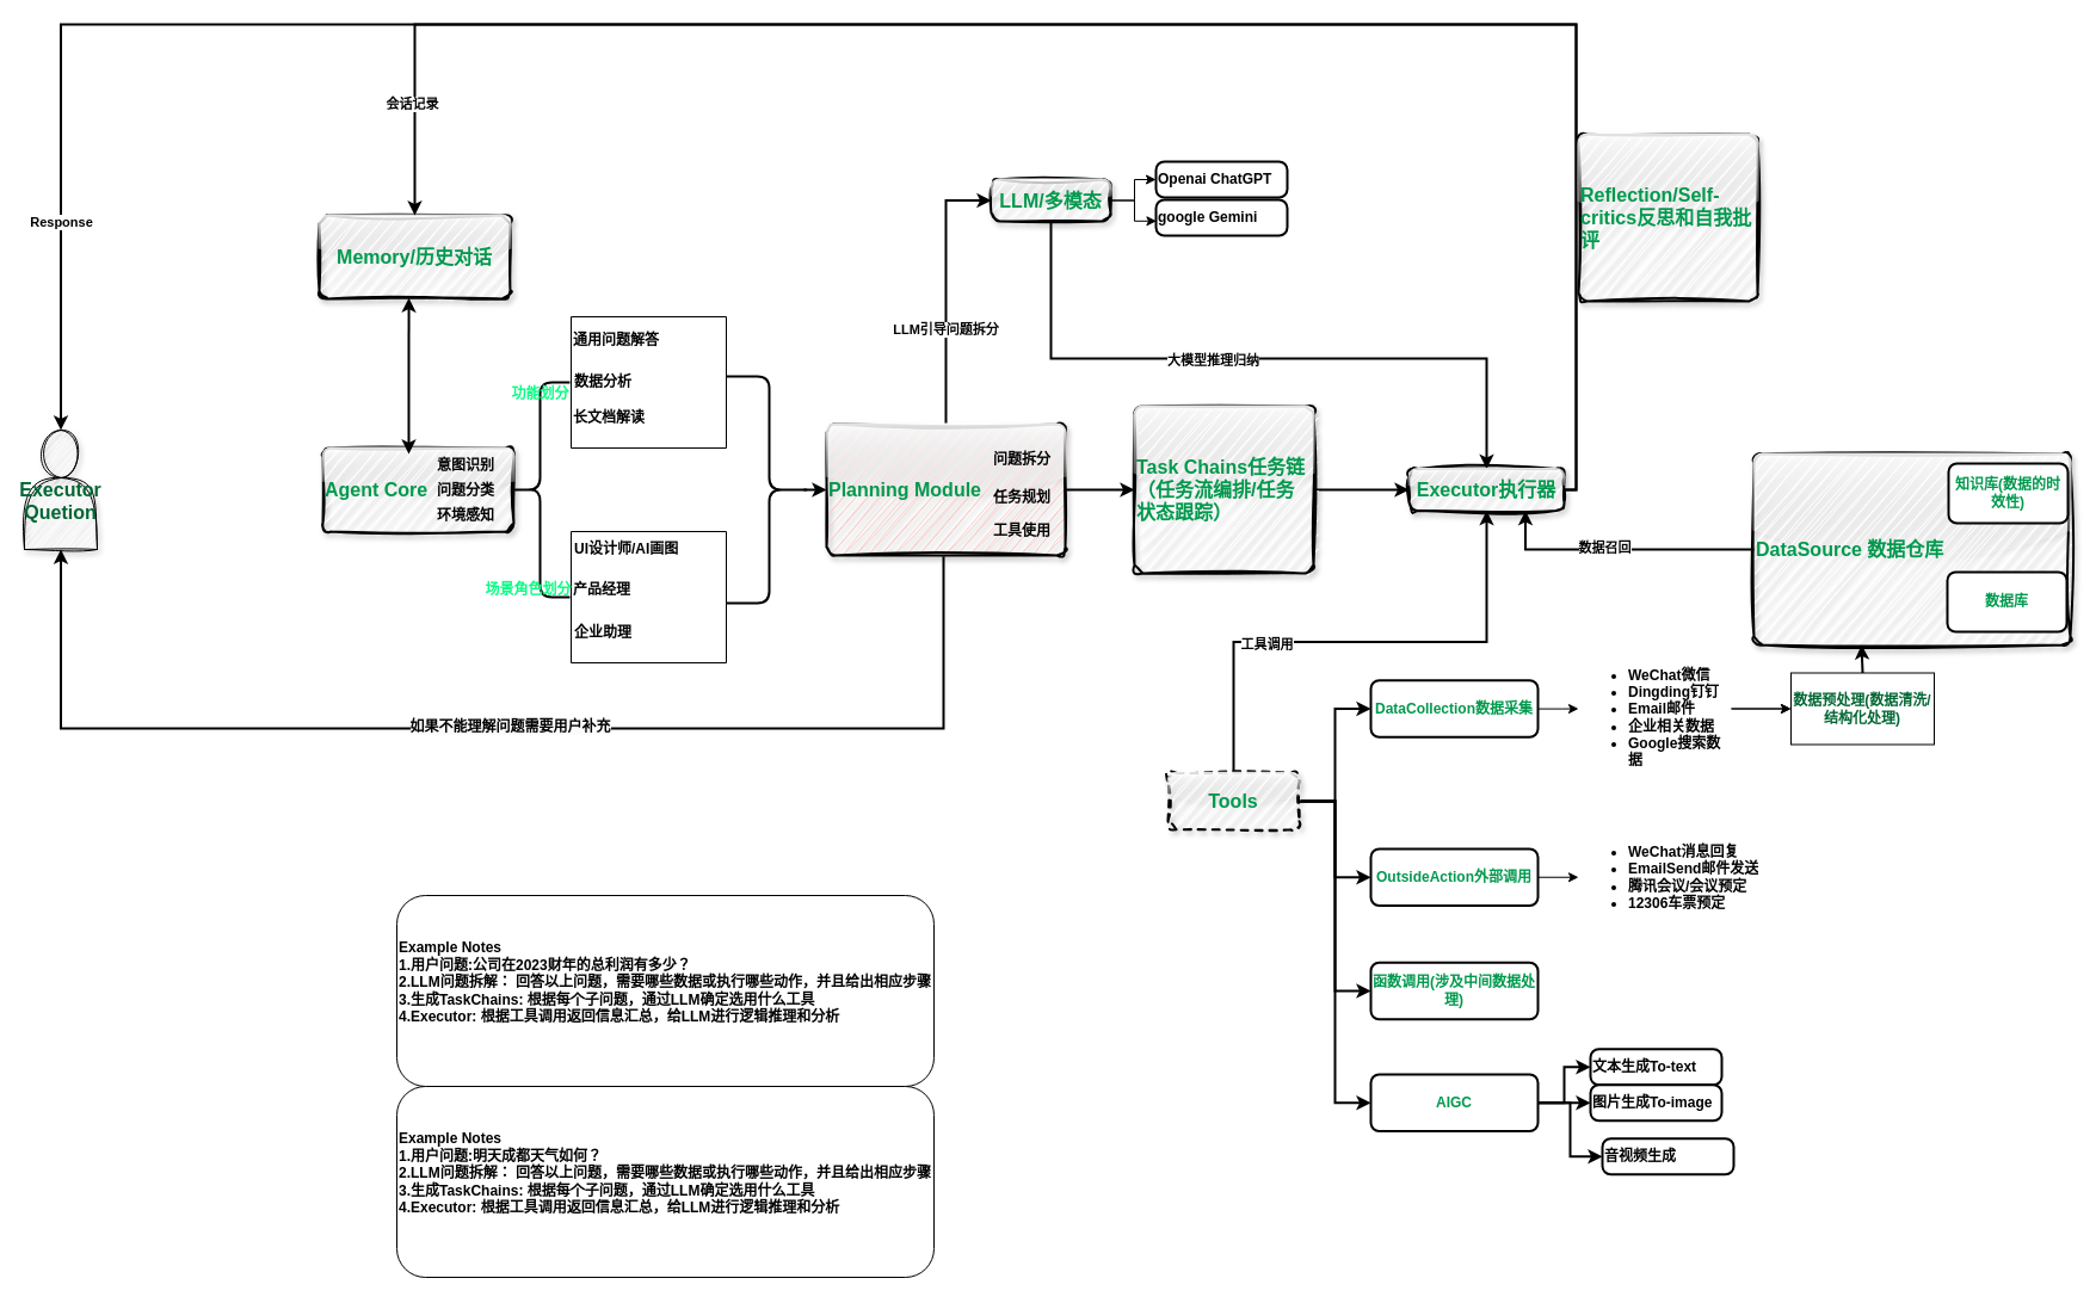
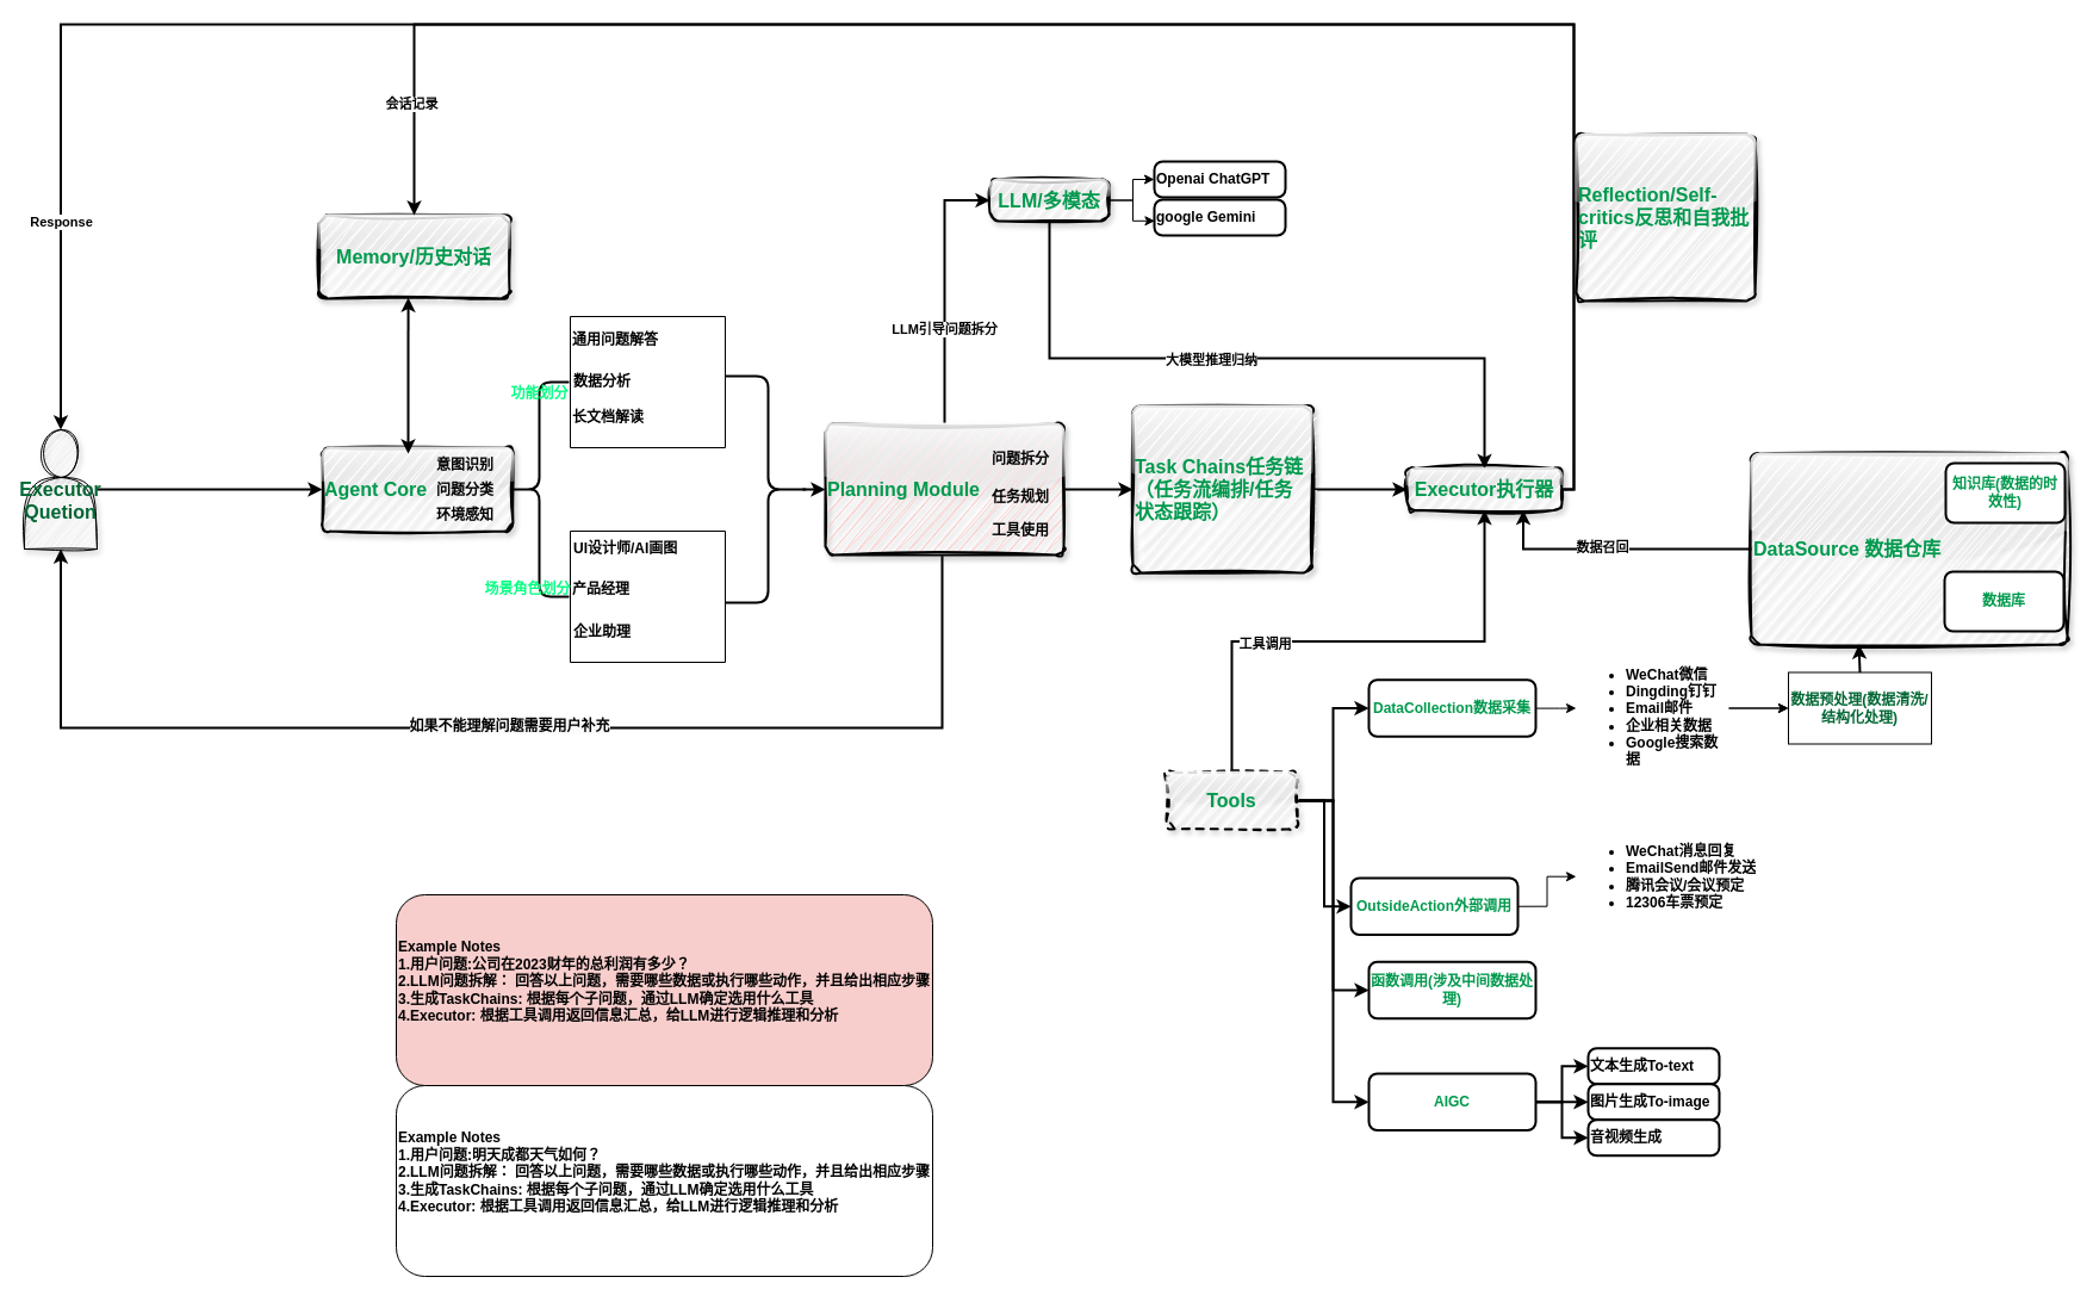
+ <mxCell id="3" style="edgeStyle=orthogonalEdgeStyle;rounded=0;orthogonalLoop=1;jettySize=auto;html=1;entryX=0;entryY=0.5;entryDx=0;entryDy=0;strokeWidth=2;" parent="1" source="4" target="5" edge="1"><mxGeometry relative="1" as="geometry" /></mxCell>
- <mxCell id="62" value="&lt;font color=&quot;#00994d&quot;&gt;&lt;b&gt;OutsideAction外部调用&lt;/b&gt;&lt;/font&gt;" style="rounded=1;whiteSpace=wrap;html=1;absoluteArcSize=1;arcSize=14;strokeWidth=2;align=center;" parent="1" vertex="1"><mxGeometry x="1148" y="710.99" width="140" height="47.5" as="geometry" /></mxCell>
+ <mxCell id="62" value="&lt;font color=&quot;#00994d&quot;&gt;&lt;b&gt;OutsideAction外部调用&lt;/b&gt;&lt;/font&gt;" style="rounded=1;whiteSpace=wrap;html=1;absoluteArcSize=1;arcSize=14;strokeWidth=2;align=center;" parent="1" vertex="1"><mxGeometry x="1133" y="735.99" width="140" height="47.5" as="geometry" /></mxCell>
- <mxCell id="67" value="&lt;div style=&quot;border-color: var(--border-color); text-align: left;&quot;&gt;&lt;b&gt;Example Notes&lt;/b&gt;&lt;/div&gt;&lt;div style=&quot;border-color: var(--border-color); text-align: left;&quot;&gt;&lt;b&gt;1.用户问题:公司在2023财年的总利润有多少？&lt;br style=&quot;border-color: var(--border-color);&quot;&gt;2.LLM问题拆解： 回答以上问题，需要哪些数据或执行哪些动作，并且给出相应步骤&lt;/b&gt;&lt;/div&gt;&lt;div style=&quot;border-color: var(--border-color); text-align: left;&quot;&gt;&lt;span style=&quot;border-color: var(--border-color); background-color: initial;&quot;&gt;&lt;b&gt;3.生成TaskChains: 根据每个子问题，通过LLM确定选用什么工具&lt;/b&gt;&lt;/span&gt;&lt;/div&gt;&lt;div style=&quot;border-color: var(--border-color); text-align: left;&quot;&gt;&lt;span style=&quot;border-color: var(--border-color); background-color: initial;&quot;&gt;&lt;b&gt;4.Executor: 根据工具调用返回信息汇总，给LLM进行逻辑推理和分析&lt;/b&gt;&lt;/span&gt;&lt;/div&gt;&lt;div&gt;&lt;span style=&quot;border-color: var(--border-color); background-color: initial;&quot;&gt;&lt;br&gt;&lt;/span&gt;&lt;/div&gt;" style="rounded=1;whiteSpace=wrap;html=1;" parent="1" vertex="1"><mxGeometry x="332" y="750" width="450" height="160" as="geometry" /></mxCell>
+ <mxCell id="67" value="&lt;div style=&quot;border-color: var(--border-color); text-align: left;&quot;&gt;&lt;b&gt;Example Notes&lt;/b&gt;&lt;/div&gt;&lt;div style=&quot;border-color: var(--border-color); text-align: left;&quot;&gt;&lt;b&gt;1.用户问题:公司在2023财年的总利润有多少？&lt;br style=&quot;border-color: var(--border-color);&quot;&gt;2.LLM问题拆解： 回答以上问题，需要哪些数据或执行哪些动作，并且给出相应步骤&lt;/b&gt;&lt;/div&gt;&lt;div style=&quot;border-color: var(--border-color); text-align: left;&quot;&gt;&lt;span style=&quot;border-color: var(--border-color); background-color: initial;&quot;&gt;&lt;b&gt;3.生成TaskChains: 根据每个子问题，通过LLM确定选用什么工具&lt;/b&gt;&lt;/span&gt;&lt;/div&gt;&lt;div style=&quot;border-color: var(--border-color); text-align: left;&quot;&gt;&lt;span style=&quot;border-color: var(--border-color); background-color: initial;&quot;&gt;&lt;b&gt;4.Executor: 根据工具调用返回信息汇总，给LLM进行逻辑推理和分析&lt;/b&gt;&lt;/span&gt;&lt;/div&gt;&lt;div&gt;&lt;span style=&quot;border-color: var(--border-color); background-color: initial;&quot;&gt;&lt;br&gt;&lt;/span&gt;&lt;/div&gt;" style="rounded=1;whiteSpace=wrap;html=1;fillColor=#f8cecc;" parent="1" vertex="1"><mxGeometry x="332" y="750" width="450" height="160" as="geometry" /></mxCell>
- <mxCell id="75" value="&lt;b&gt;音视频生成&lt;/b&gt;" style="rounded=1;whiteSpace=wrap;html=1;absoluteArcSize=1;arcSize=14;strokeWidth=2;align=left;" parent="1" vertex="1"><mxGeometry x="1342" y="953.75" width="110" height="30" as="geometry" /></mxCell>
+ <mxCell id="75" value="&lt;b&gt;音视频生成&lt;/b&gt;" style="rounded=1;whiteSpace=wrap;html=1;absoluteArcSize=1;arcSize=14;strokeWidth=2;align=left;" parent="1" vertex="1"><mxGeometry x="1332" y="938.75" width="110" height="30" as="geometry" /></mxCell>
